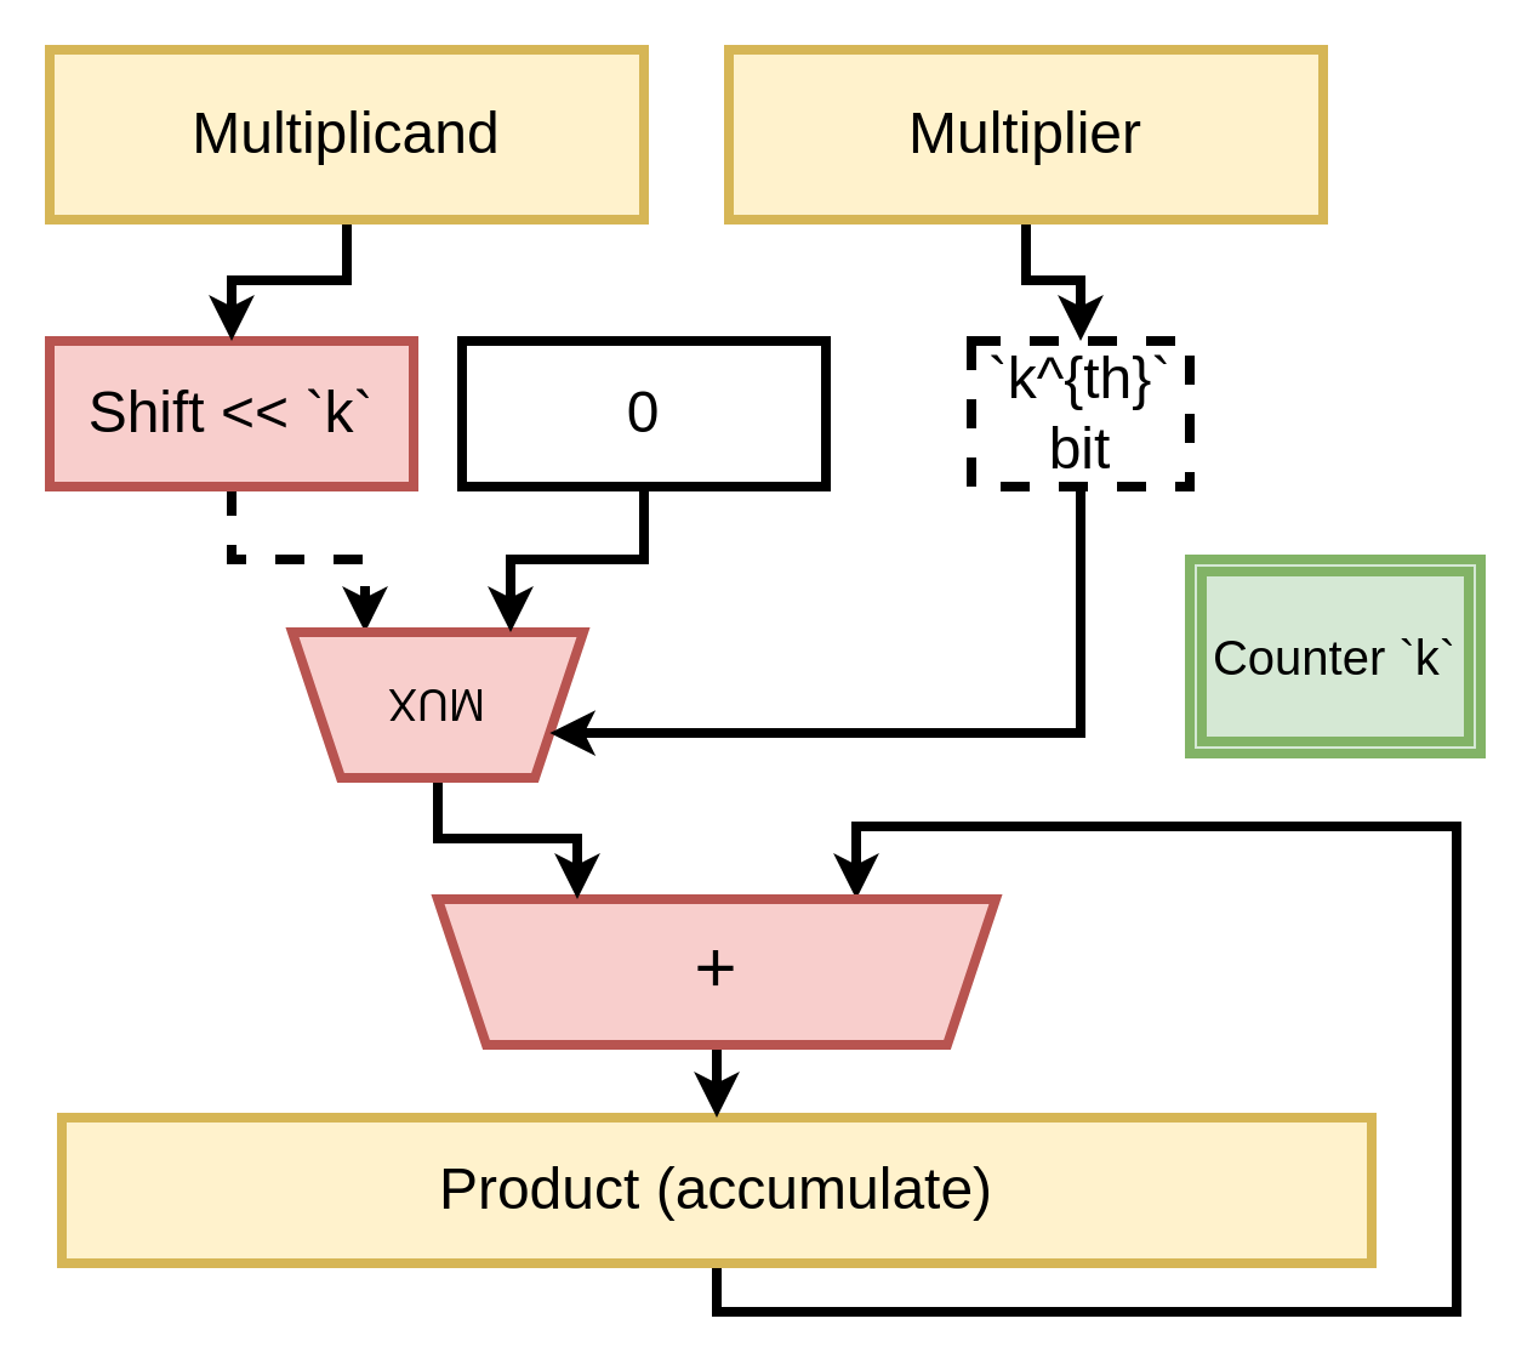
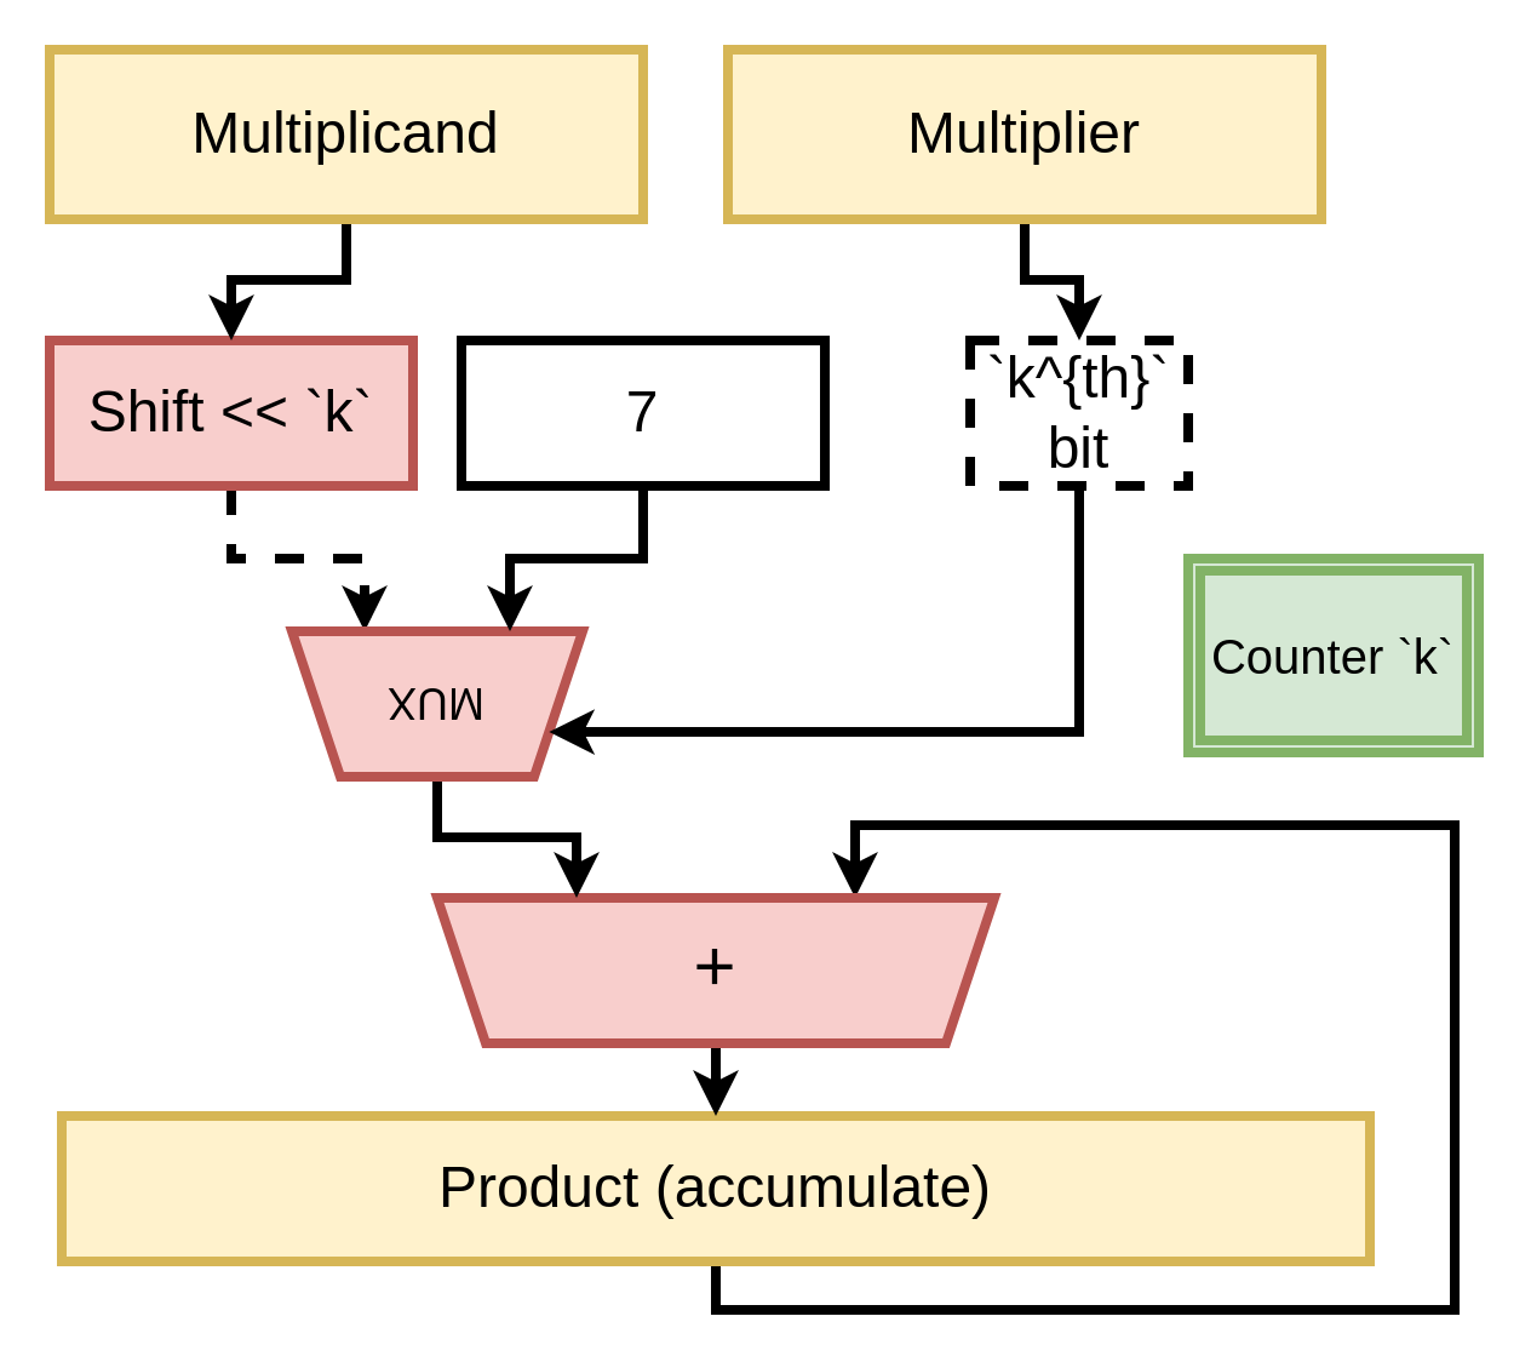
- <mxCell id="15" value="&lt;font style=&quot;font-size: 24px&quot;&gt;0&lt;/font&gt;" style="rounded=0;whiteSpace=wrap;html=1;strokeWidth=4;" vertex="1" parent="1"><mxGeometry x="190" y="140" width="150" height="60" as="geometry" /></mxCell>
+ <mxCell id="15" value="&lt;font style=&quot;font-size: 24px&quot;&gt;7&lt;/font&gt;" style="rounded=0;whiteSpace=wrap;html=1;strokeWidth=4;" vertex="1" parent="1"><mxGeometry x="190" y="140" width="150" height="60" as="geometry" /></mxCell>
